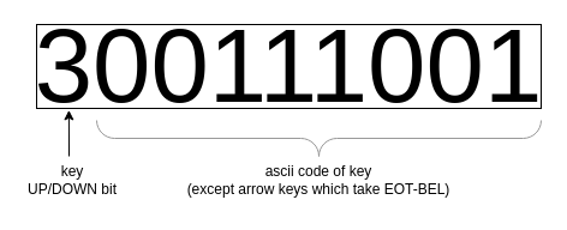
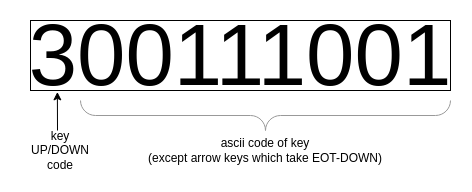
- <mxCell id="5" value="key UP/DOWN bit" style="text;html=1;strokeColor=none;fillColor=none;align=center;verticalAlign=middle;whiteSpace=wrap;rounded=0;" vertex="1" parent="1"><mxGeometry x="20" y="130" width="80" height="40" as="geometry" /></mxCell>
+ <mxCell id="5" value="key UP/DOWN code" style="text;html=1;strokeColor=none;fillColor=none;align=center;verticalAlign=middle;whiteSpace=wrap;rounded=0;" vertex="1" parent="1"><mxGeometry x="20" y="130" width="80" height="40" as="geometry" /></mxCell>
- <mxCell id="6" value="ascii code of key&lt;br&gt;(except arrow keys which take EOT-BEL)" style="text;html=1;strokeColor=none;fillColor=none;align=center;verticalAlign=middle;whiteSpace=wrap;rounded=0;" vertex="1" parent="1"><mxGeometry x="130" y="130" width="270" height="40" as="geometry" /></mxCell>
+ <mxCell id="6" value="ascii code of key&lt;br&gt;(except arrow keys which take EOT-DOWN)" style="text;html=1;strokeColor=none;fillColor=none;align=center;verticalAlign=middle;whiteSpace=wrap;rounded=0;" vertex="1" parent="1"><mxGeometry x="130" y="130" width="270" height="40" as="geometry" /></mxCell>
